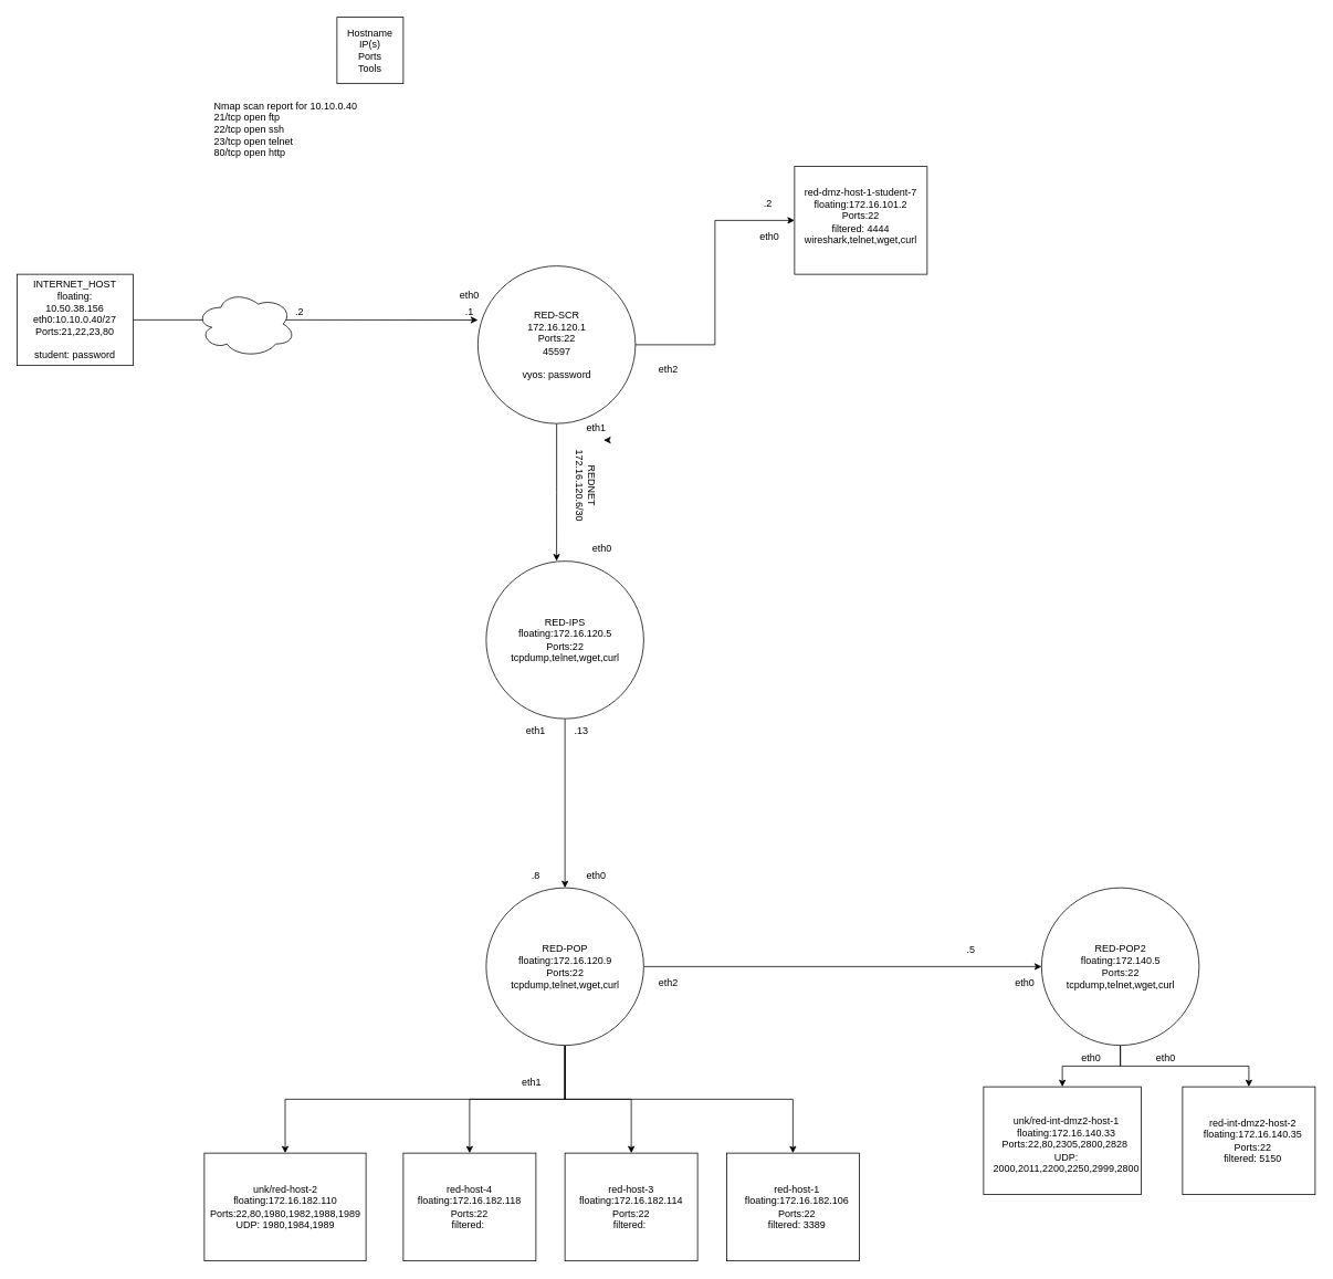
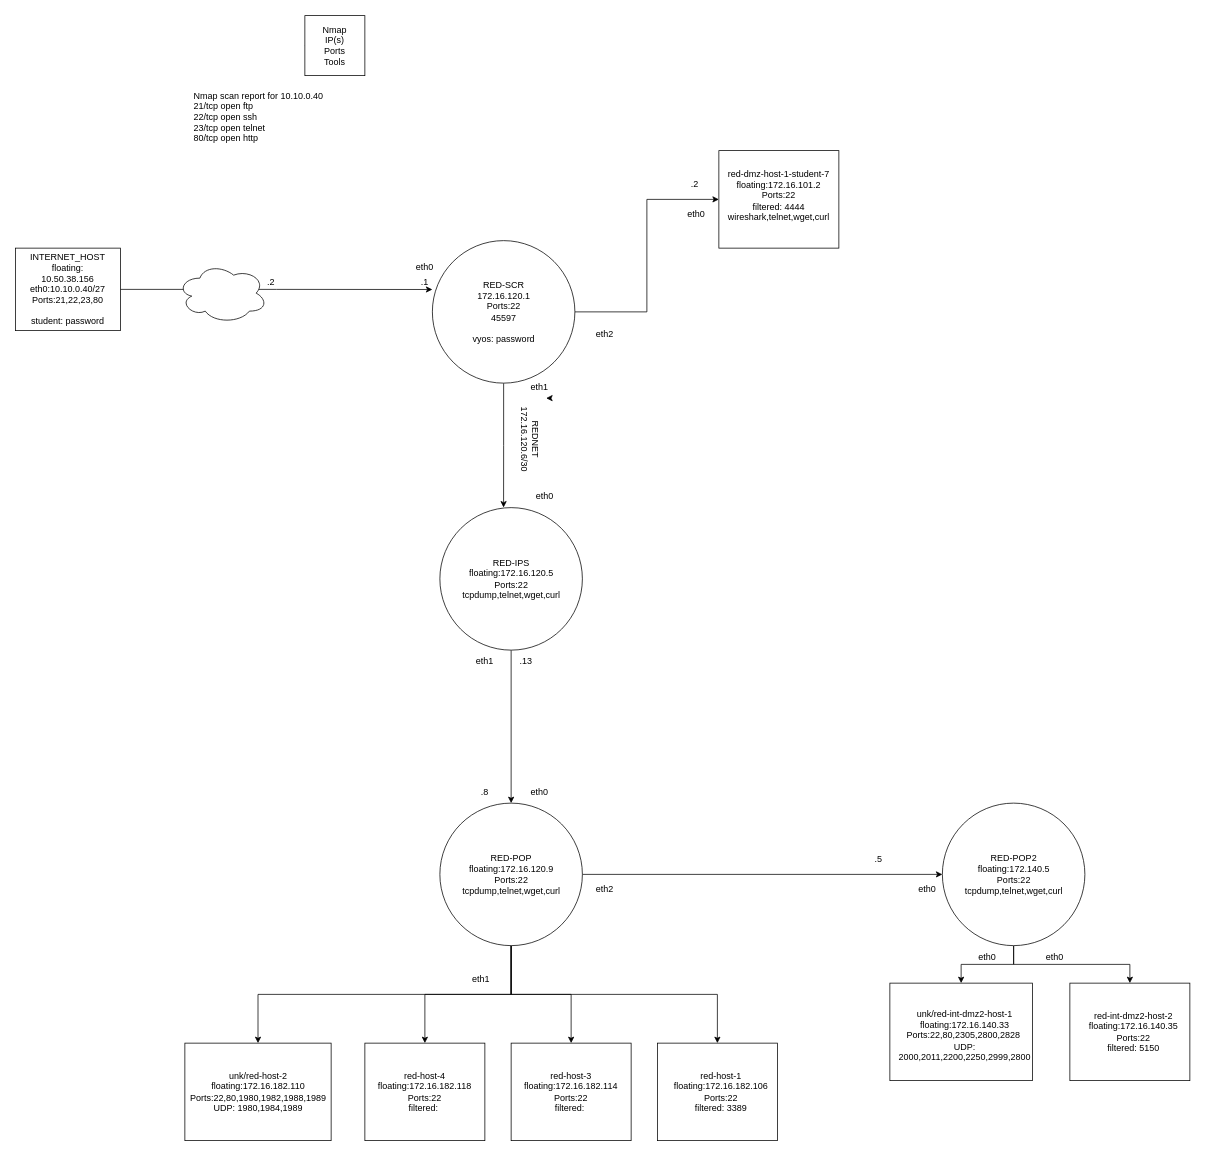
- <mxCell id="8" value="Hostname&lt;br&gt;IP(s)&lt;br&gt;Ports&lt;br&gt;Tools" style="text;html=1;strokeColor=none;fillColor=none;align=center;verticalAlign=middle;whiteSpace=wrap;rounded=0;" vertex="1" parent="1"><mxGeometry x="416" y="45" width="60" height="30" as="geometry" /></mxCell>
+ <mxCell id="8" value="Nmap&lt;br&gt;IP(s)&lt;br&gt;Ports&lt;br&gt;Tools" style="text;html=1;strokeColor=none;fillColor=none;align=center;verticalAlign=middle;whiteSpace=wrap;rounded=0;" vertex="1" parent="1"><mxGeometry x="416" y="45" width="60" height="30" as="geometry" /></mxCell>
